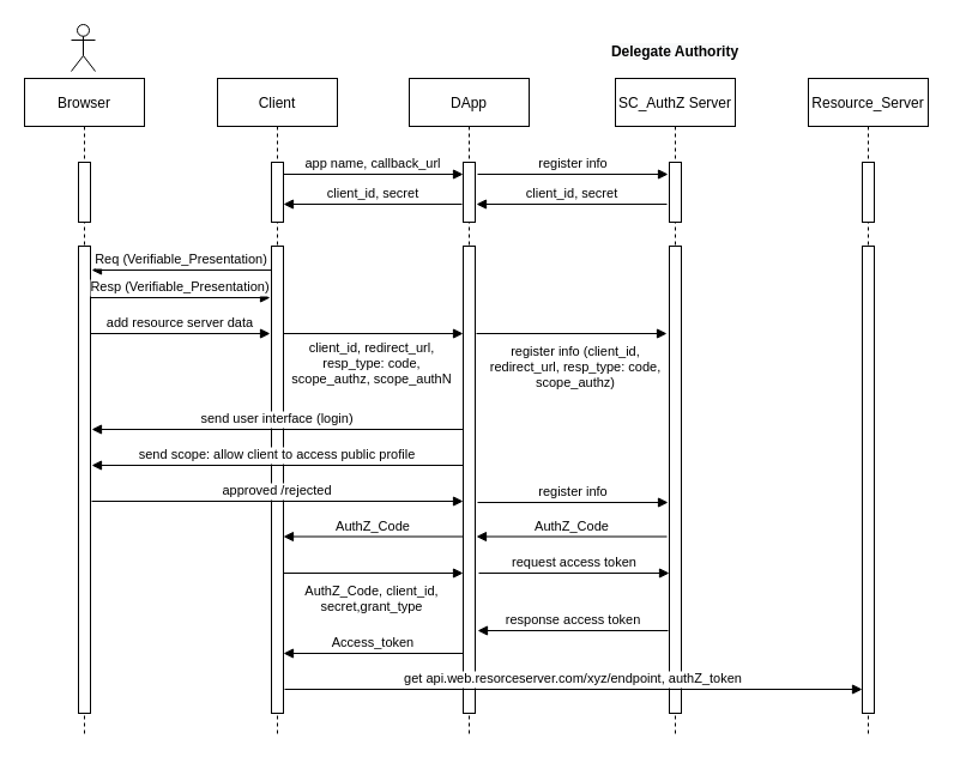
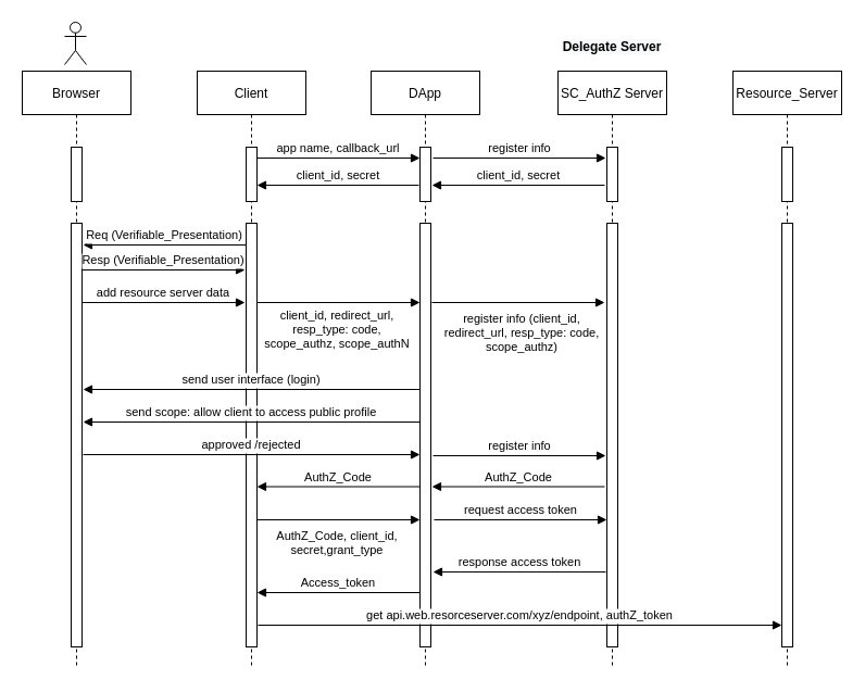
- <mxCell id="23" value="&lt;span style=&quot;color: rgb(0, 0, 0); font-family: helvetica; font-size: 12px; font-style: normal; letter-spacing: normal; text-indent: 0px; text-transform: none; word-spacing: 0px; background-color: rgb(248, 249, 250); display: inline; float: none;&quot;&gt;Delegate Authority&lt;/span&gt;" style="text;whiteSpace=wrap;html=1;fontStyle=1;align=center;" parent="1" vertex="1"><mxGeometry x="503" y="29" width="120" height="30" as="geometry" /></mxCell>
+ <mxCell id="23" value="&lt;span style=&quot;color: rgb(0, 0, 0); font-family: helvetica; font-size: 12px; font-style: normal; letter-spacing: normal; text-indent: 0px; text-transform: none; word-spacing: 0px; background-color: rgb(248, 249, 250); display: inline; float: none;&quot;&gt;Delegate Server&lt;/span&gt;" style="text;whiteSpace=wrap;html=1;fontStyle=1;align=center;" parent="1" vertex="1"><mxGeometry x="503" y="29" width="120" height="30" as="geometry" /></mxCell>
